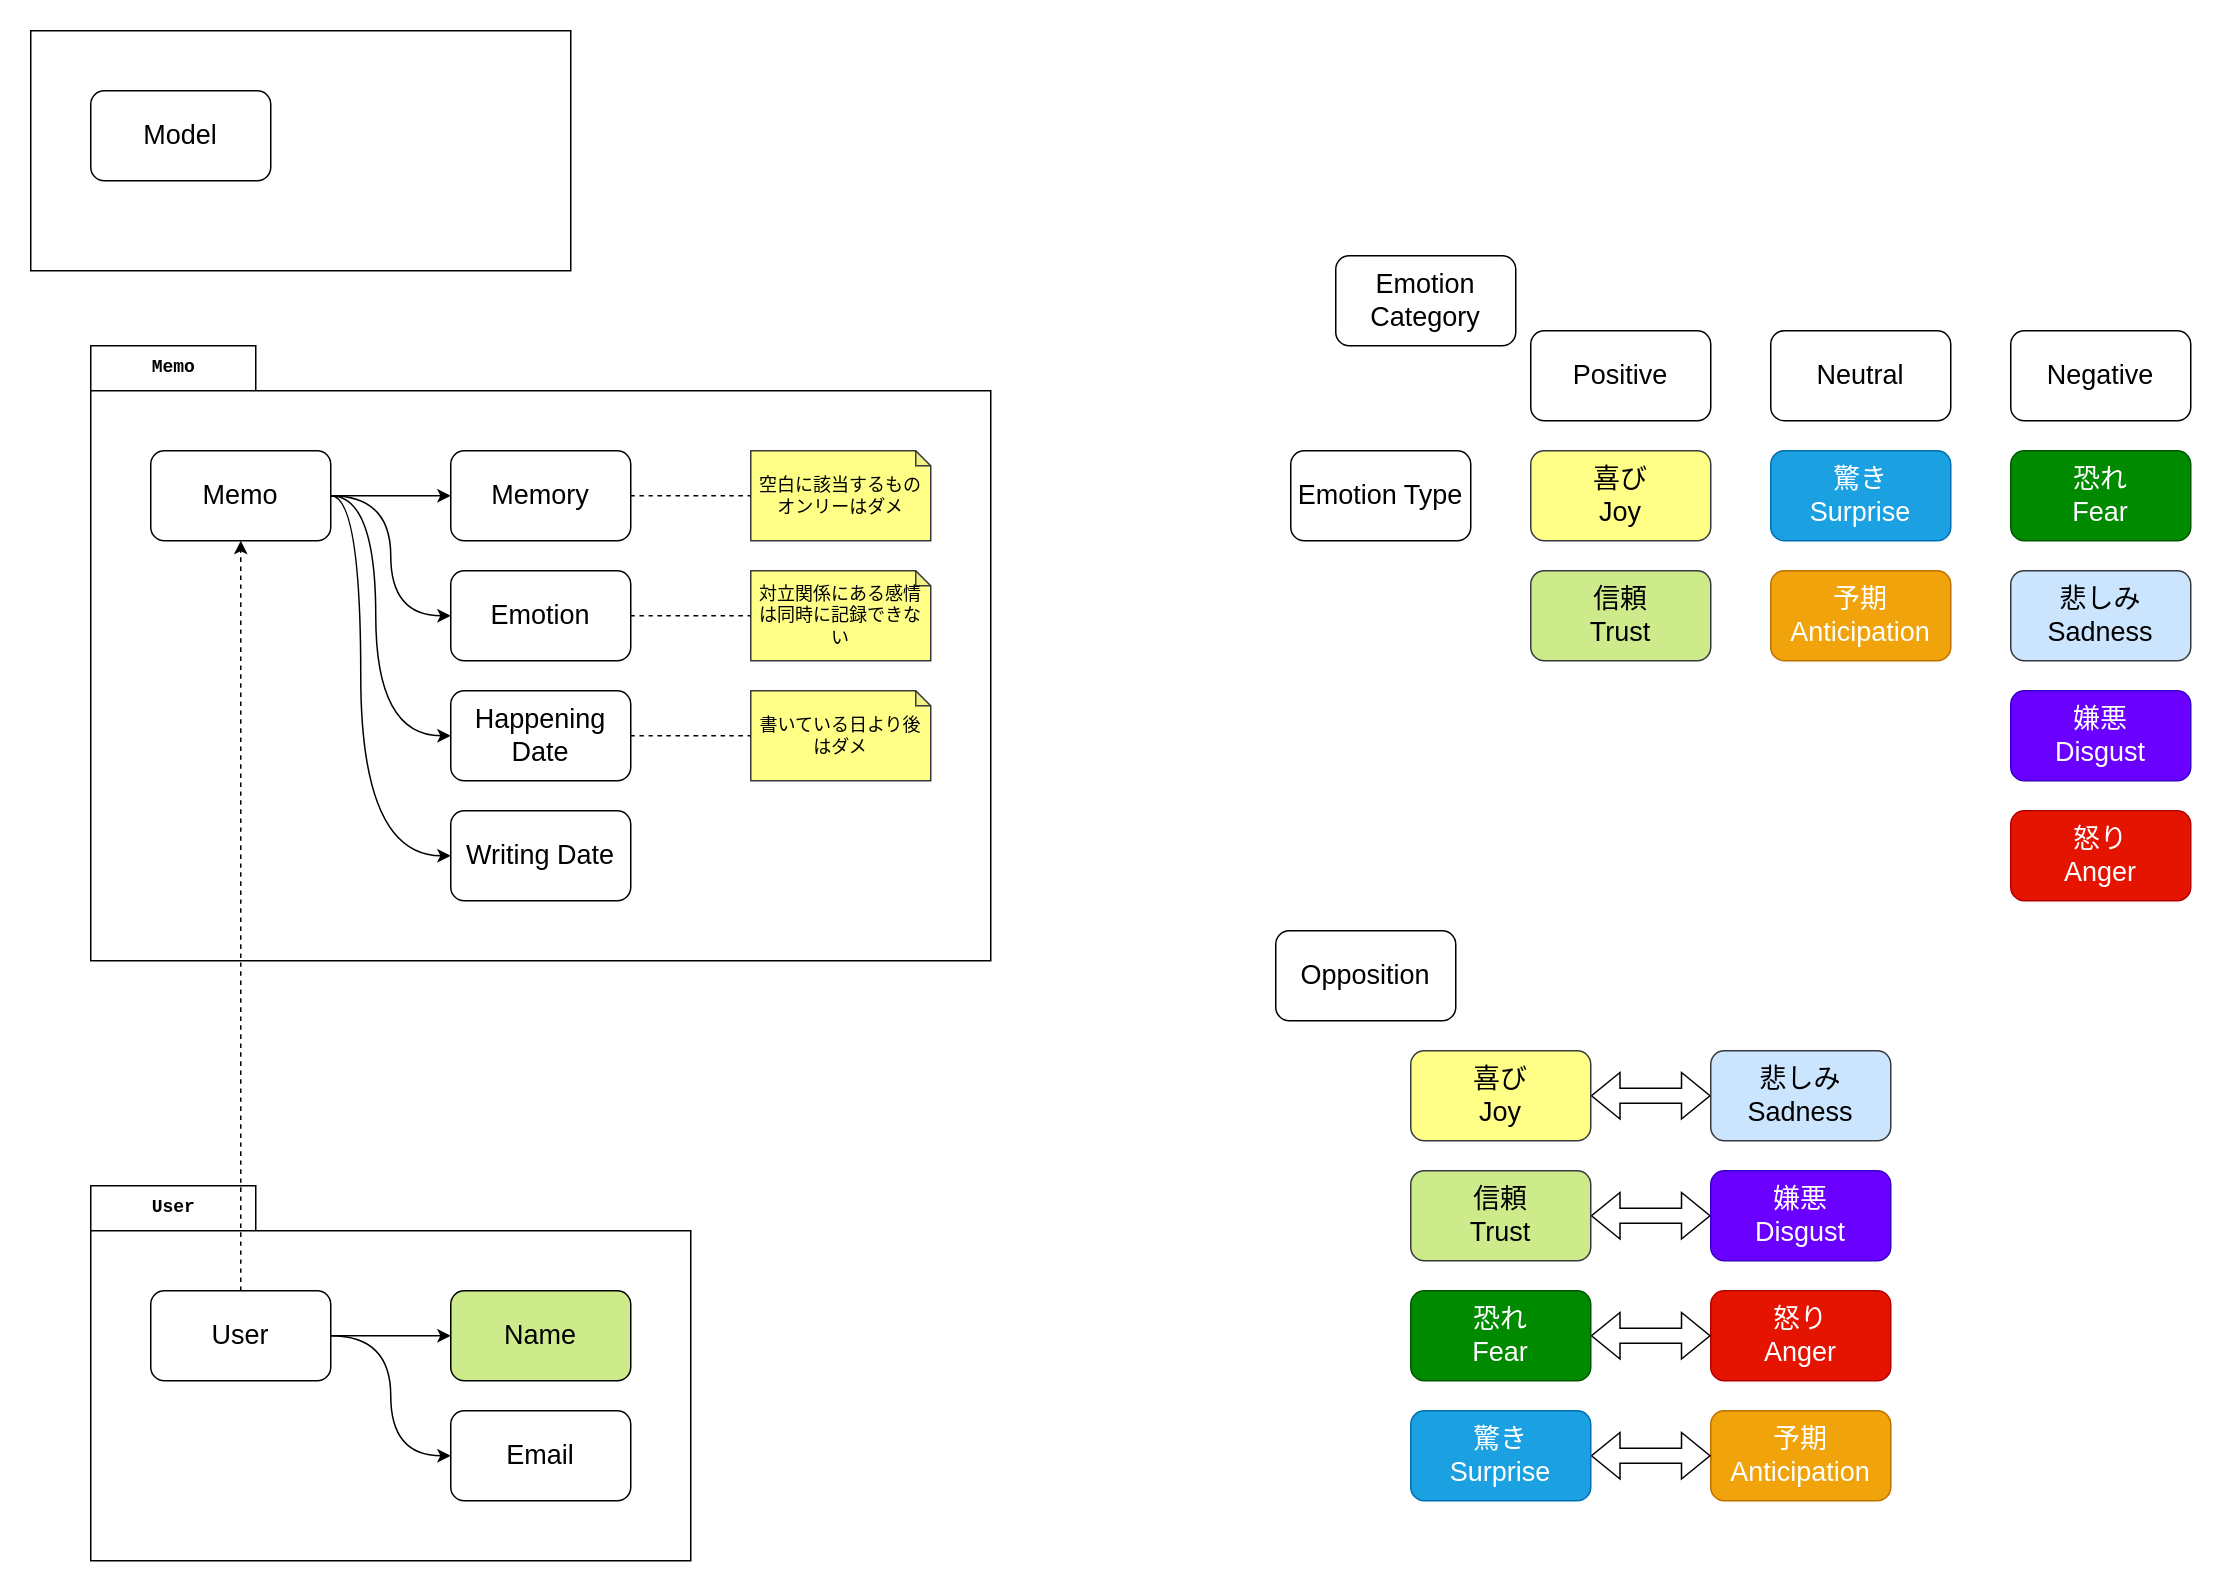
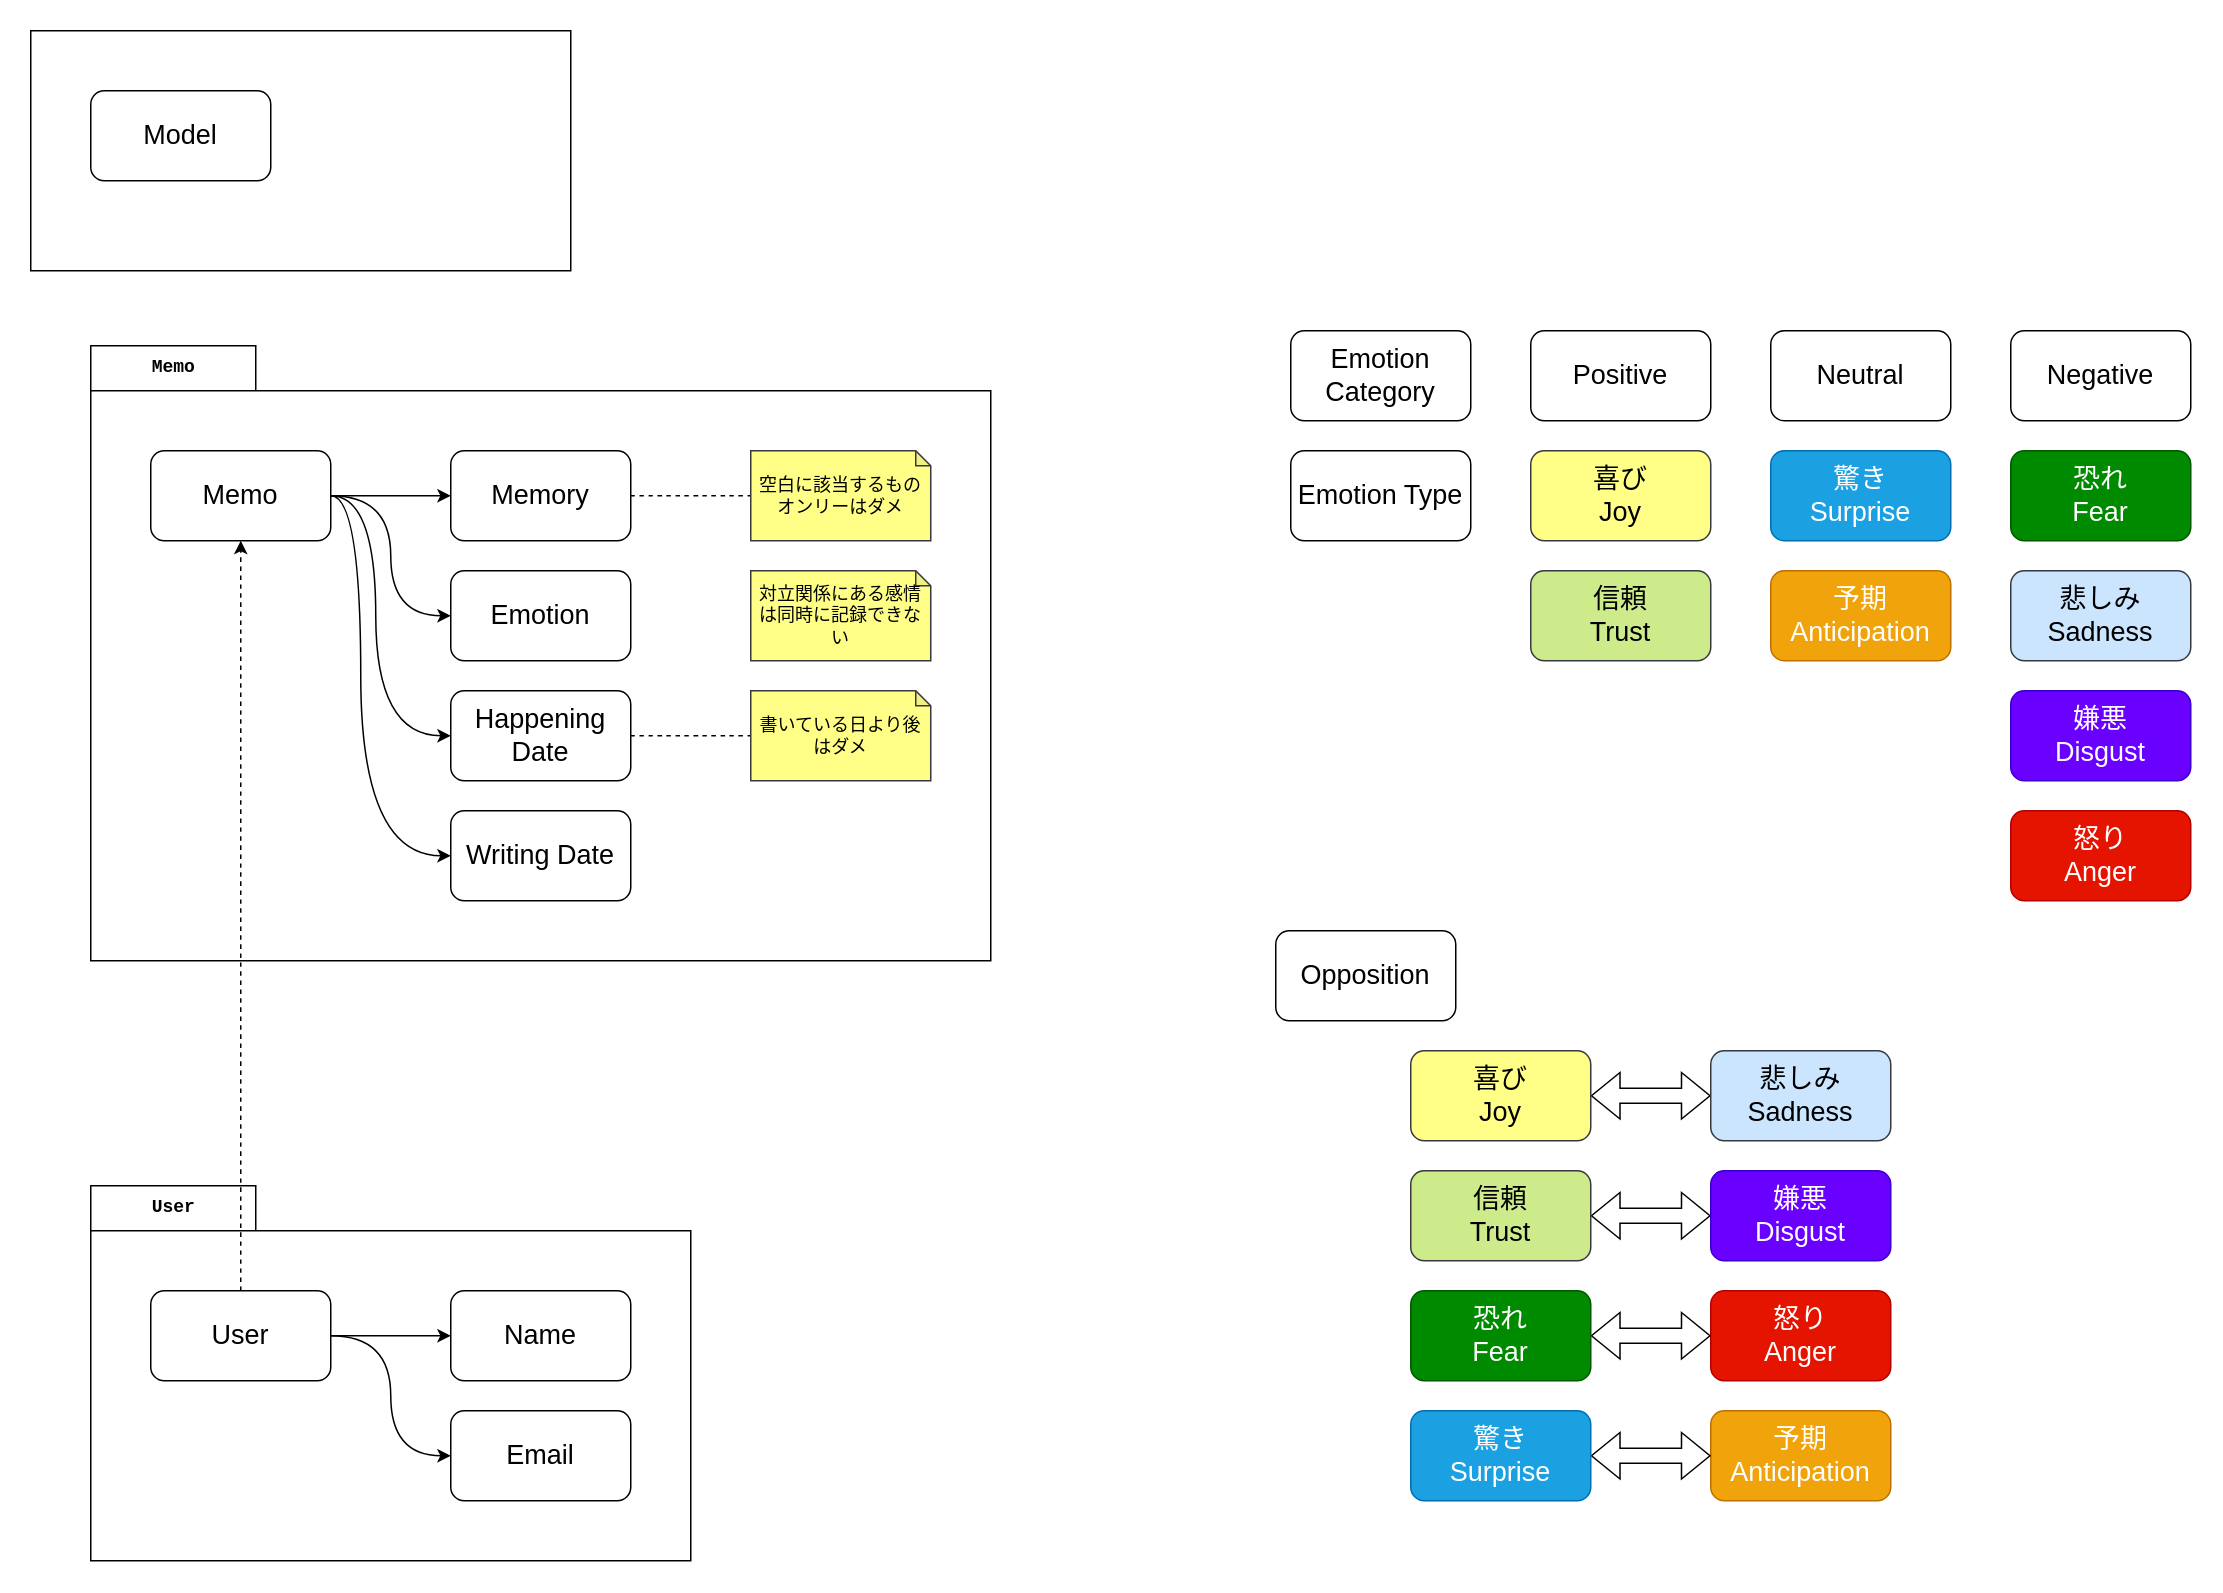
- <mxCell id="48" value="Emotion Category" style="rounded=1;whiteSpace=wrap;html=1;fontSize=18;" vertex="1" parent="1"><mxGeometry x="890" y="170" width="120" height="60" as="geometry" /></mxCell>
+ <mxCell id="48" value="Emotion Category" style="rounded=1;whiteSpace=wrap;html=1;fontSize=18;" vertex="1" parent="1"><mxGeometry x="860" y="220" width="120" height="60" as="geometry" /></mxCell>
- <mxCell id="13" style="edgeStyle=orthogonalEdgeStyle;curved=1;rounded=0;orthogonalLoop=1;jettySize=auto;html=1;startArrow=none;startFill=0;fontFamily=Courier New;fontSize=12;endArrow=none;endFill=0;dashed=1;" edge="1" parent="1" source="14" target="43"><mxGeometry relative="1" as="geometry" /></mxCell>
- <mxCell id="46" value="Name" style="rounded=1;whiteSpace=wrap;html=1;fontSize=18;fillColor=#cdeb8b;" vertex="1" parent="1"><mxGeometry x="300" y="860" width="120" height="60" as="geometry" /></mxCell>
+ <mxCell id="46" value="Name" style="rounded=1;whiteSpace=wrap;html=1;fontSize=18;" vertex="1" parent="1"><mxGeometry x="300" y="860" width="120" height="60" as="geometry" /></mxCell>
